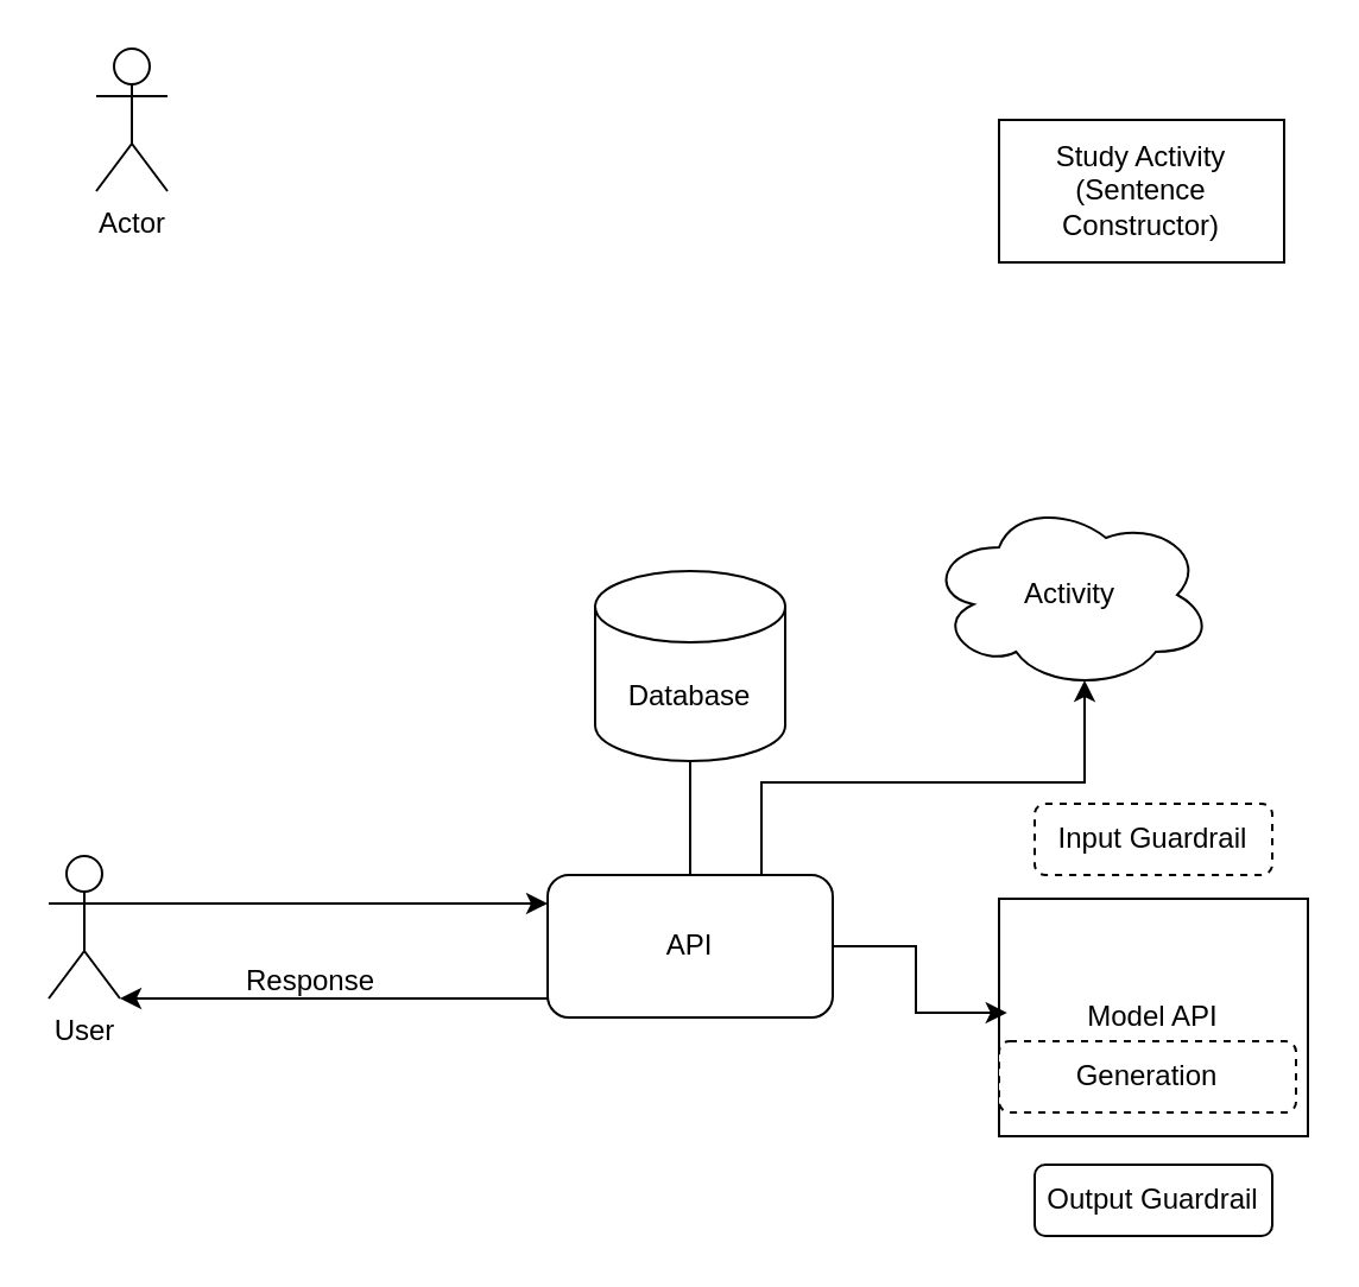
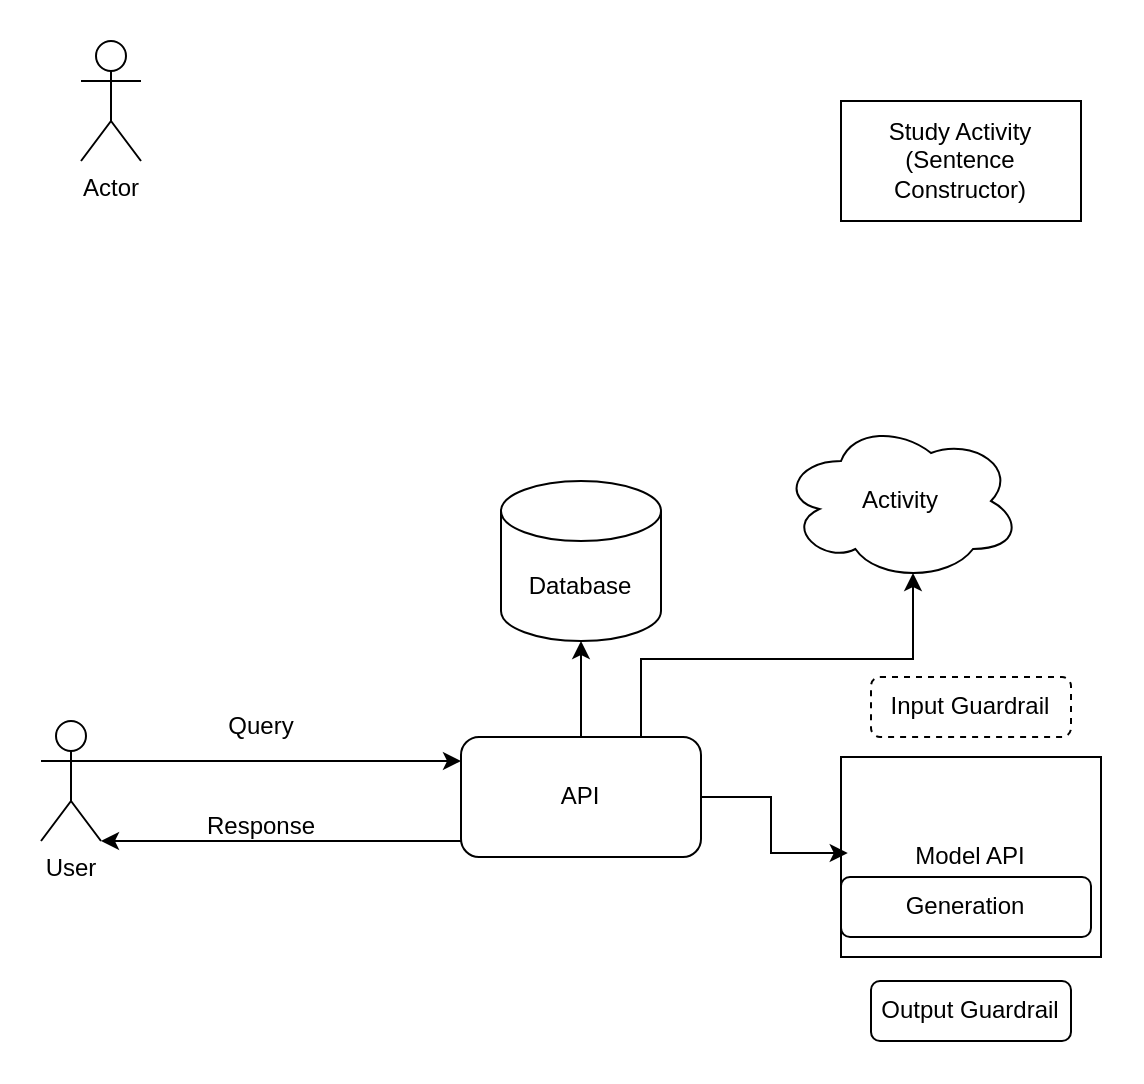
- <mxCell id="16" style="edgeStyle=orthogonalEdgeStyle;rounded=0;orthogonalLoop=1;jettySize=auto;html=1;entryX=0.5;entryY=1;entryDx=0;entryDy=0;entryPerimeter=0;endArrow=none;" edge="1" parent="1" source="12" target="13"><mxGeometry relative="1" as="geometry" /></mxCell>
+ <mxCell id="16" style="edgeStyle=orthogonalEdgeStyle;rounded=0;orthogonalLoop=1;jettySize=auto;html=1;entryX=0.5;entryY=1;entryDx=0;entryDy=0;entryPerimeter=0;" edge="1" parent="1" source="12" target="13"><mxGeometry relative="1" as="geometry" /></mxCell>
+ <mxCell id="9" value="Query" style="text;html=1;align=center;verticalAlign=middle;resizable=0;points=[];autosize=1;strokeColor=none;fillColor=none;" vertex="1" parent="1"><mxGeometry x="100" y="348" width="60" height="30" as="geometry" /></mxCell>
- <mxCell id="7" value="Generation" style="rounded=1;whiteSpace=wrap;html=1;dashed=1;" vertex="1" parent="5"><mxGeometry y="60" width="125" height="30" as="geometry" /></mxCell>
+ <mxCell id="7" value="Generation" style="rounded=1;whiteSpace=wrap;html=1;" vertex="1" parent="5"><mxGeometry y="60" width="125" height="30" as="geometry" /></mxCell>
